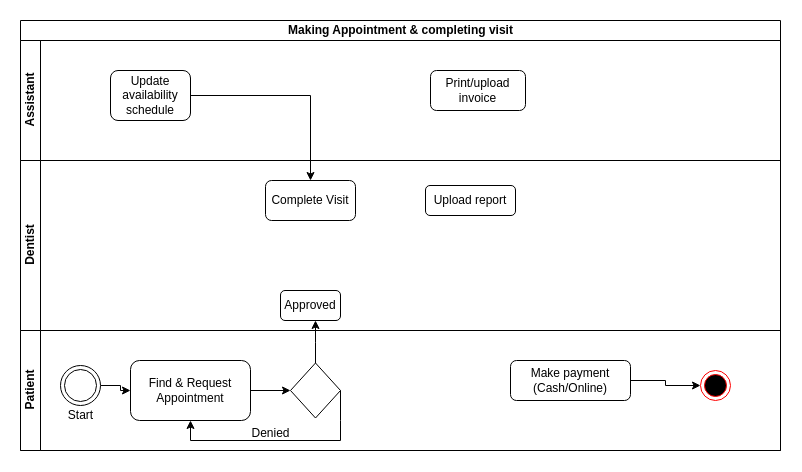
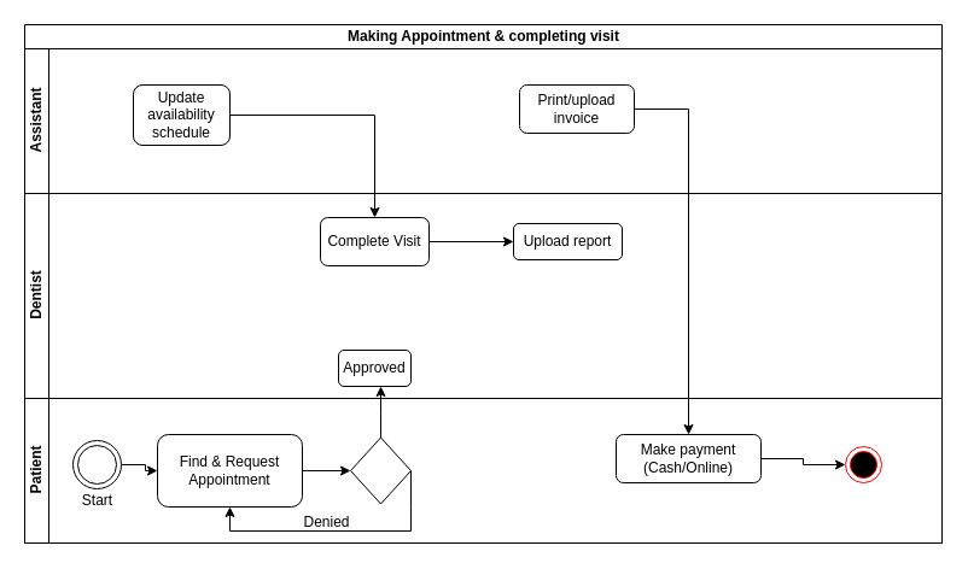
+ <mxCell id="23" style="edgeStyle=orthogonalEdgeStyle;rounded=0;orthogonalLoop=1;jettySize=auto;html=1;exitX=1;exitY=0.5;exitDx=0;exitDy=0;entryX=0.5;entryY=0;entryDx=0;entryDy=0;fontColor=default;" edge="1" parent="2" source="4" target="20"><mxGeometry relative="1" as="geometry" /></mxCell>
+ <mxCell id="7" style="edgeStyle=orthogonalEdgeStyle;rounded=0;orthogonalLoop=1;jettySize=auto;html=1;exitX=1;exitY=0.5;exitDx=0;exitDy=0;entryX=0;entryY=0.5;entryDx=0;entryDy=0;fontColor=default;" edge="1" parent="6" source="8" target="9"><mxGeometry relative="1" as="geometry" /></mxCell>
